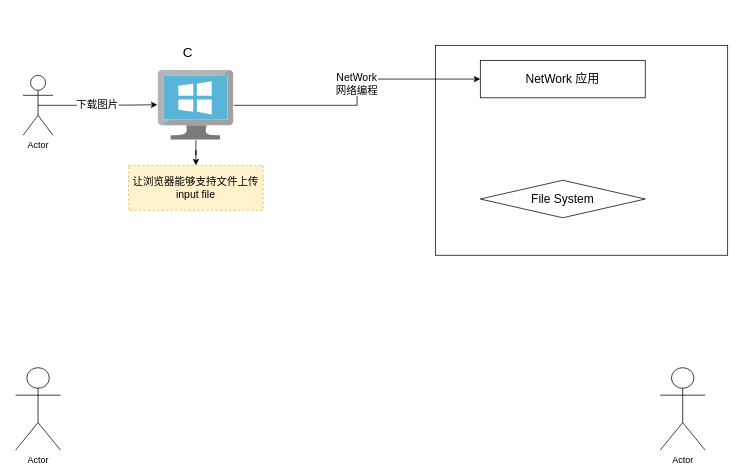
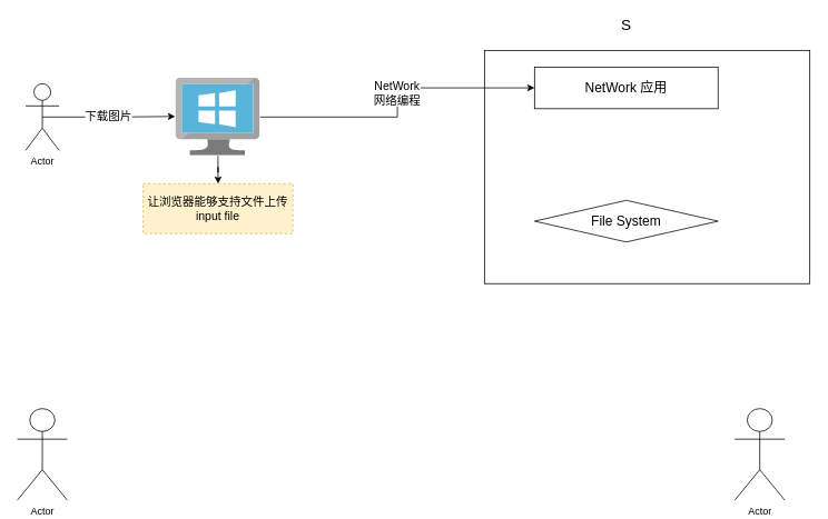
+ <mxCell id="13" value="&lt;font style=&quot;font-size: 18px&quot;&gt;S&lt;/font&gt;" style="text;html=1;strokeColor=none;fillColor=none;align=center;verticalAlign=middle;whiteSpace=wrap;rounded=0;" parent="1" vertex="1"><mxGeometry x="730" y="20" width="40" height="20" as="geometry" /></mxCell>
- <mxCell id="12" value="&lt;font style=&quot;font-size: 18px&quot;&gt;C&lt;/font&gt;" style="text;html=1;strokeColor=none;fillColor=none;align=center;verticalAlign=middle;whiteSpace=wrap;rounded=0;" parent="1" vertex="1"><mxGeometry x="230" y="60" width="40" height="20" as="geometry" /></mxCell>
